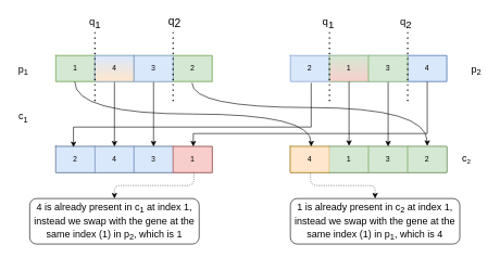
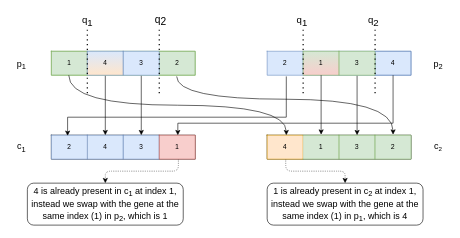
- <mxCell id="46" value="&lt;font color=&quot;#000000&quot;&gt;c&lt;sub&gt;1&lt;/sub&gt;&lt;/font&gt;" style="text;html=1;align=center;verticalAlign=middle;resizable=0;points=[];autosize=1;strokeColor=none;fillColor=none;fontSize=15;fontColor=#FFFFFF;" vertex="1" parent="1"><mxGeometry x="20" y="165" width="30" height="30" as="geometry" /></mxCell>
+ <mxCell id="46" value="&lt;font color=&quot;#000000&quot;&gt;c&lt;sub&gt;1&lt;/sub&gt;&lt;/font&gt;" style="text;html=1;align=center;verticalAlign=middle;resizable=0;points=[];autosize=1;strokeColor=none;fillColor=none;fontSize=15;fontColor=#FFFFFF;" vertex="1" parent="1"><mxGeometry x="20" y="230" width="30" height="30" as="geometry" /></mxCell>
- <mxCell id="47" value="&lt;font color=&quot;#000000&quot;&gt;c&lt;span style=&quot;font-size: 12.5px;&quot;&gt;&lt;sub&gt;2&lt;/sub&gt;&lt;/span&gt;&lt;/font&gt;" style="text;html=1;align=center;verticalAlign=middle;resizable=0;points=[];autosize=1;strokeColor=none;fillColor=none;fontSize=15;fontColor=#FFFFFF;" vertex="1" parent="1"><mxGeometry x="700" y="230" width="30" height="30" as="geometry" /></mxCell>
+ <mxCell id="47" value="&lt;font color=&quot;#000000&quot;&gt;c&lt;span style=&quot;font-size: 12.5px;&quot;&gt;&lt;sub&gt;2&lt;/sub&gt;&lt;/span&gt;&lt;/font&gt;" style="text;html=1;align=center;verticalAlign=middle;resizable=0;points=[];autosize=1;strokeColor=none;fillColor=none;fontSize=15;fontColor=#FFFFFF;" vertex="1" parent="1"><mxGeometry x="715" y="230" width="30" height="30" as="geometry" /></mxCell>
